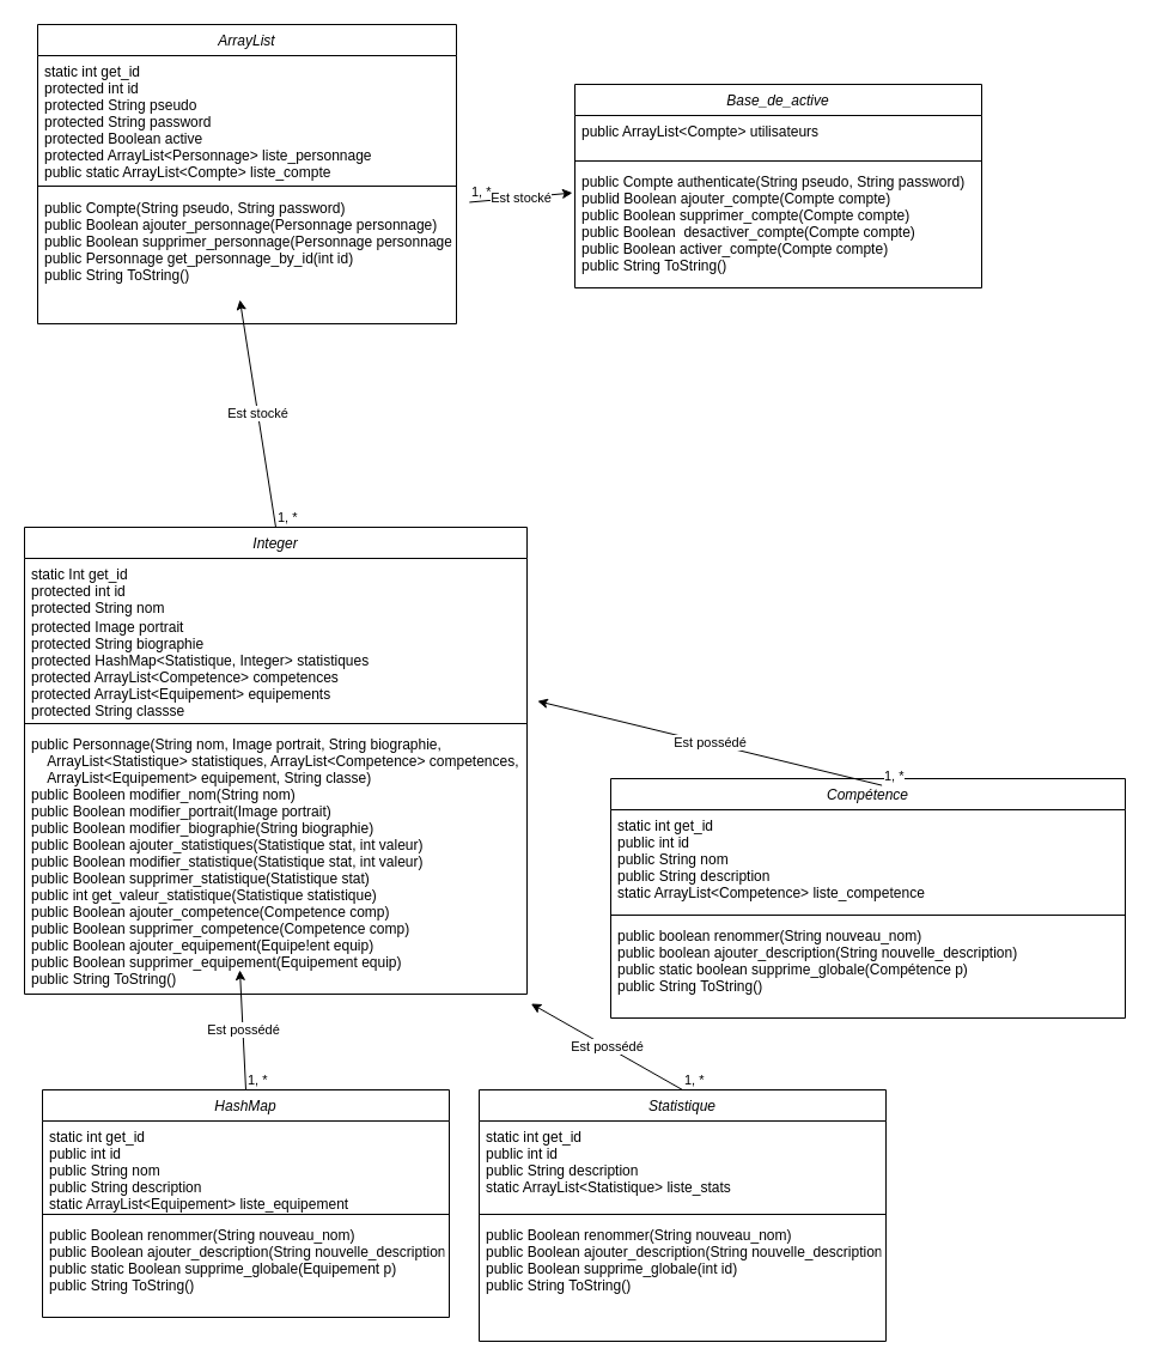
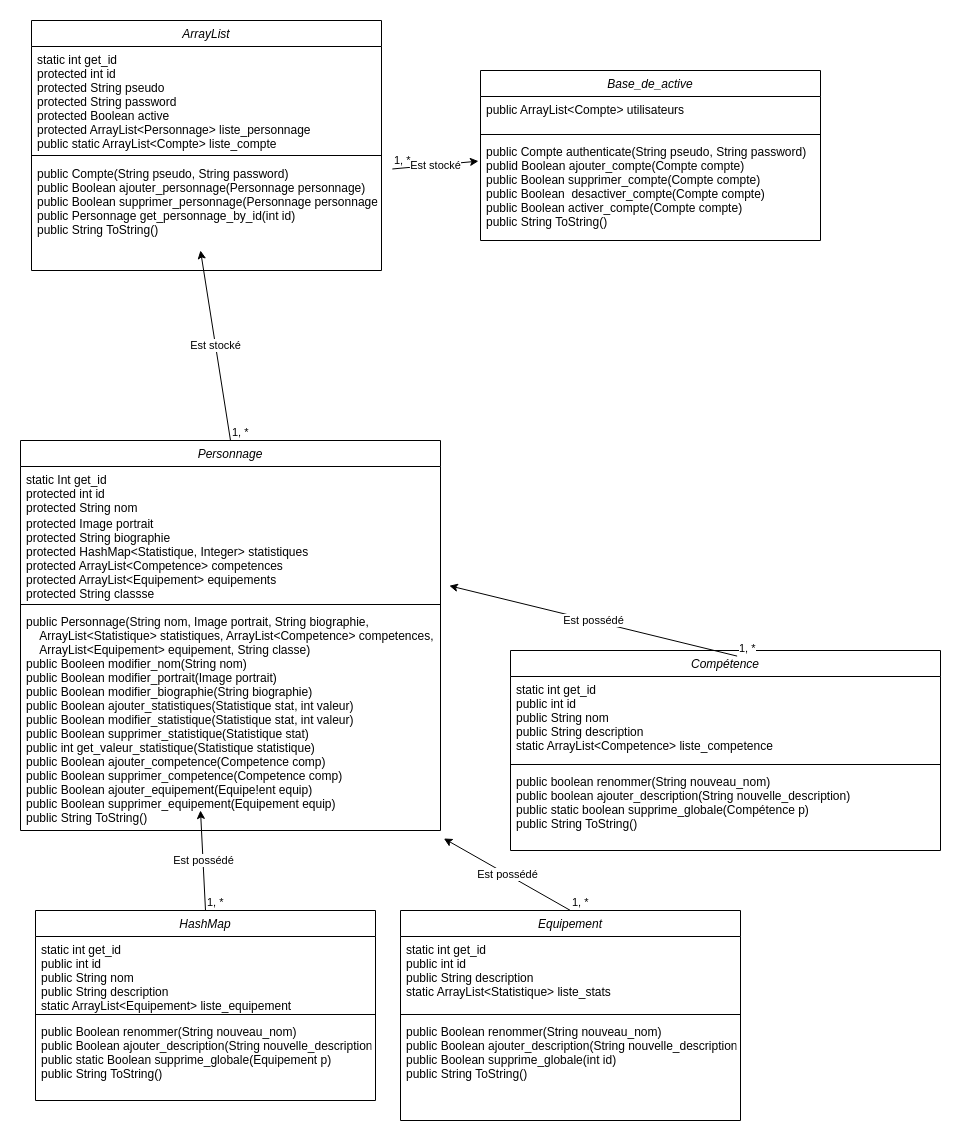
- <mxCell id="10" value="Integer" style="swimlane;fontStyle=2;align=center;verticalAlign=top;childLayout=stackLayout;horizontal=1;startSize=26;horizontalStack=0;resizeParent=1;resizeLast=0;collapsible=1;marginBottom=0;rounded=0;shadow=0;strokeWidth=1;" vertex="1" parent="1"><mxGeometry x="20" y="440" width="420" height="390" as="geometry"><mxRectangle x="230" y="140" width="160" height="26" as="alternateBounds" /></mxGeometry></mxCell>
+ <mxCell id="10" value="Personnage" style="swimlane;fontStyle=2;align=center;verticalAlign=top;childLayout=stackLayout;horizontal=1;startSize=26;horizontalStack=0;resizeParent=1;resizeLast=0;collapsible=1;marginBottom=0;rounded=0;shadow=0;strokeWidth=1;" vertex="1" parent="1"><mxGeometry x="20" y="440" width="420" height="390" as="geometry"><mxRectangle x="230" y="140" width="160" height="26" as="alternateBounds" /></mxGeometry></mxCell>
- <mxCell id="19" value="Statistique" style="swimlane;fontStyle=2;align=center;verticalAlign=top;childLayout=stackLayout;horizontal=1;startSize=26;horizontalStack=0;resizeParent=1;resizeLast=0;collapsible=1;marginBottom=0;rounded=0;shadow=0;strokeWidth=1;" vertex="1" parent="1"><mxGeometry x="400" y="910" width="340" height="210" as="geometry"><mxRectangle x="230" y="140" width="160" height="26" as="alternateBounds" /></mxGeometry></mxCell>
+ <mxCell id="19" value="Equipement" style="swimlane;fontStyle=2;align=center;verticalAlign=top;childLayout=stackLayout;horizontal=1;startSize=26;horizontalStack=0;resizeParent=1;resizeLast=0;collapsible=1;marginBottom=0;rounded=0;shadow=0;strokeWidth=1;" vertex="1" parent="1"><mxGeometry x="400" y="910" width="340" height="210" as="geometry"><mxRectangle x="230" y="140" width="160" height="26" as="alternateBounds" /></mxGeometry></mxCell>
